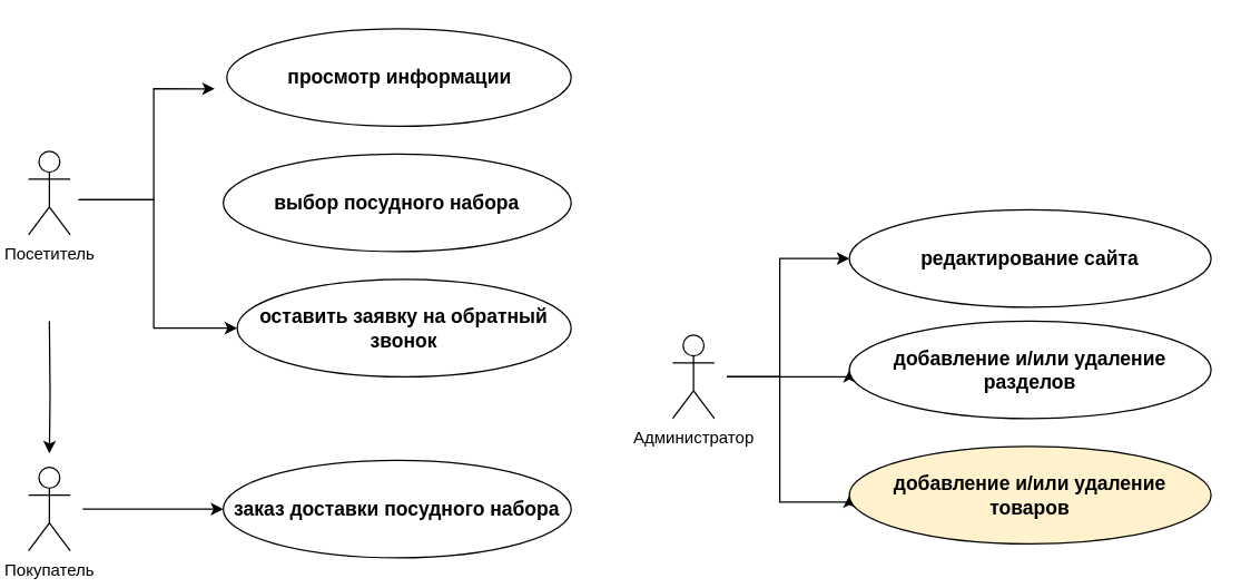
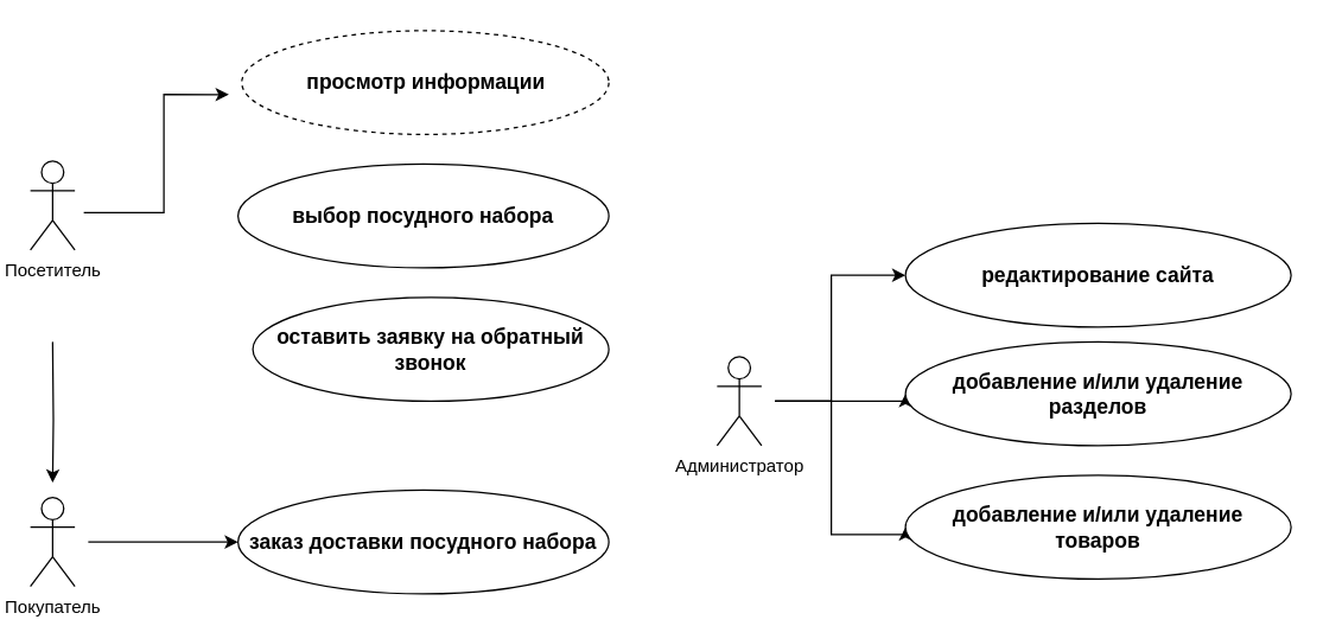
- <mxCell id="2" value="просмотр информации" style="ellipse;whiteSpace=wrap;html=1;fontSize=14;fontStyle=1;labelBorderColor=none;labelBackgroundColor=none;" vertex="1" parent="1"><mxGeometry x="162.5" width="247.5" height="70" as="geometry" y="20" /></mxCell>
+ <mxCell id="2" value="просмотр информации" style="ellipse;whiteSpace=wrap;html=1;fontSize=14;fontStyle=1;labelBorderColor=none;labelBackgroundColor=none;dashed=1;" vertex="1" parent="1"><mxGeometry x="162.5" width="247.5" height="70" as="geometry" y="20" /></mxCell>
- <mxCell id="7" style="edgeStyle=orthogonalEdgeStyle;rounded=0;orthogonalLoop=1;jettySize=auto;html=1;exitX=1;exitY=0.58;exitDx=6;exitDy=0;exitPerimeter=0;entryX=0;entryY=0.5;entryDx=0;entryDy=0;" edge="1" parent="1" source="9" target="4"><mxGeometry relative="1" as="geometry" /></mxCell>
- <mxCell id="19" value="добавление и/или удаление &lt;br&gt;товаров" style="ellipse;whiteSpace=wrap;html=1;fontSize=14;fontStyle=1;labelBorderColor=none;labelBackgroundColor=none;fillColor=#fff2cc;" vertex="1" parent="1"><mxGeometry x="610" y="320" width="260" height="70" as="geometry" /></mxCell>
+ <mxCell id="19" value="добавление и/или удаление &lt;br&gt;товаров" style="ellipse;whiteSpace=wrap;html=1;fontSize=14;fontStyle=1;labelBorderColor=none;labelBackgroundColor=none;" vertex="1" parent="1"><mxGeometry x="610" y="320" width="260" height="70" as="geometry" /></mxCell>
